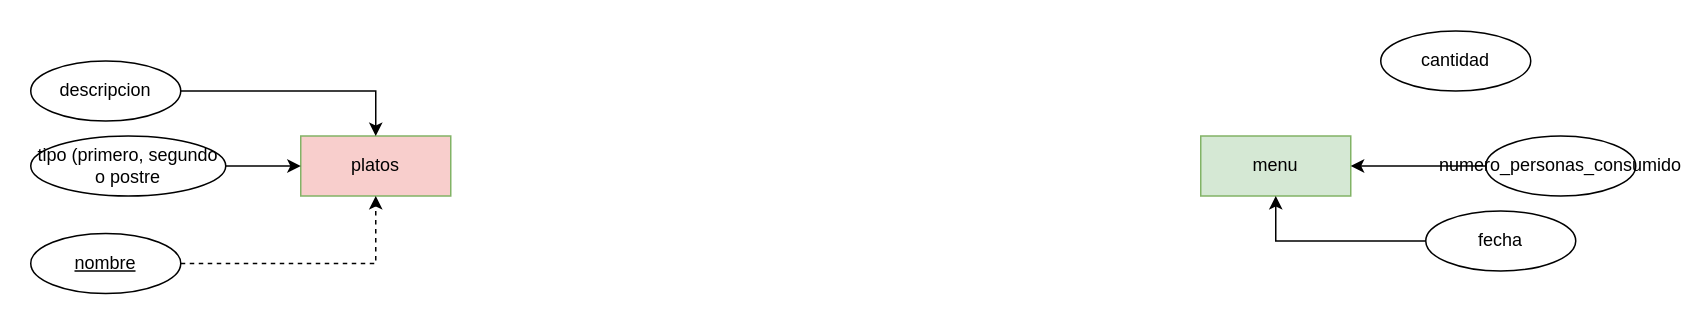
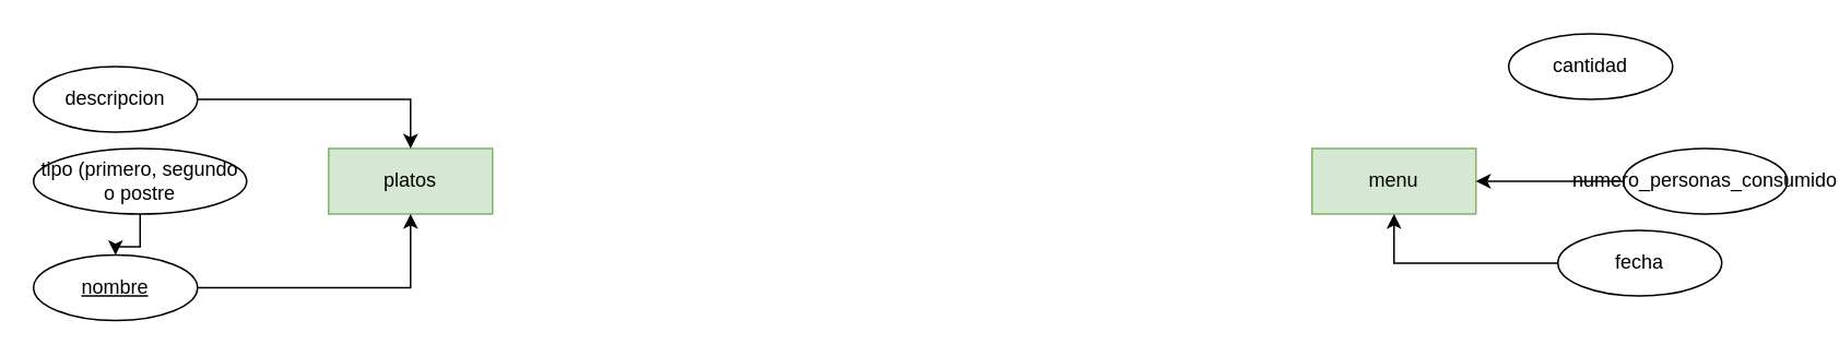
- <mxCell id="3" style="edgeStyle=orthogonalEdgeStyle;rounded=0;orthogonalLoop=1;jettySize=auto;html=1;" parent="1" source="4" target="2" edge="1"><mxGeometry relative="1" as="geometry" /></mxCell>
+ <mxCell id="3" style="edgeStyle=orthogonalEdgeStyle;rounded=0;orthogonalLoop=1;jettySize=auto;html=1;" parent="1" source="4" target="6" edge="1"><mxGeometry relative="1" as="geometry" /></mxCell>
- <mxCell id="2" value="platos" style="whiteSpace=wrap;html=1;align=center;fillColor=#f8cecc;strokeColor=#82b366;" parent="1" vertex="1"><mxGeometry x="200" y="90" width="100" height="40" as="geometry" /></mxCell>
+ <mxCell id="2" value="platos" style="whiteSpace=wrap;html=1;align=center;fillColor=#d5e8d4;strokeColor=#82b366;" parent="1" vertex="1"><mxGeometry x="200" y="90" width="100" height="40" as="geometry" /></mxCell>
- <mxCell id="5" style="edgeStyle=orthogonalEdgeStyle;rounded=0;orthogonalLoop=1;jettySize=auto;html=1;dashed=1;" parent="1" source="6" target="2" edge="1"><mxGeometry relative="1" as="geometry" /></mxCell>
+ <mxCell id="5" style="edgeStyle=orthogonalEdgeStyle;rounded=0;orthogonalLoop=1;jettySize=auto;html=1;" parent="1" source="6" target="2" edge="1"><mxGeometry relative="1" as="geometry" /></mxCell>
